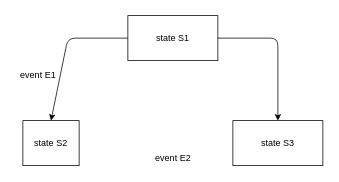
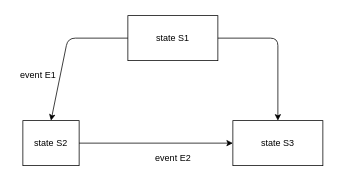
+ <mxCell id="7" value="" style="endArrow=classic;html=1;exitX=1;exitY=0.5;exitDx=0;exitDy=0;entryX=0;entryY=0.5;entryDx=0;entryDy=0;" edge="1" parent="1" source="3" target="4"><mxGeometry width="50" height="50" relative="1" as="geometry"><mxPoint x="180" y="280" as="sourcePoint" /><mxPoint x="230" y="230" as="targetPoint" /></mxGeometry></mxCell>
